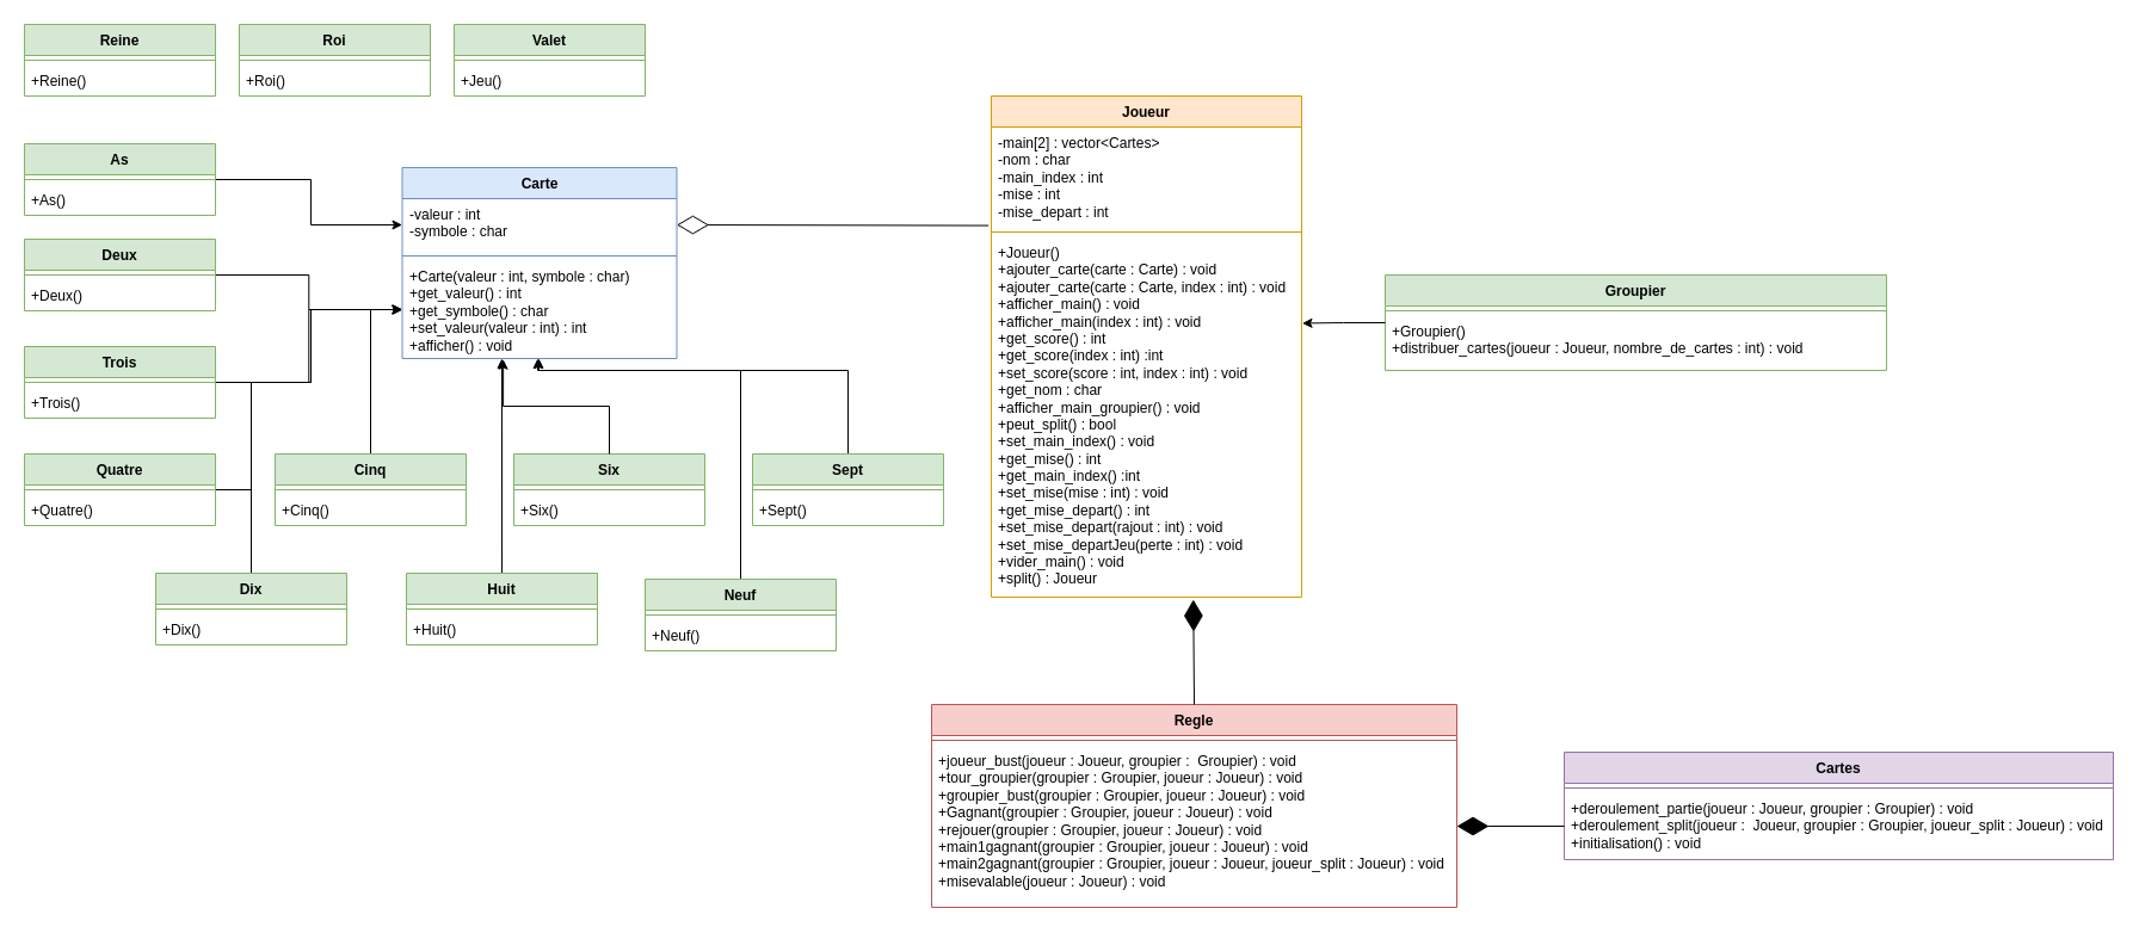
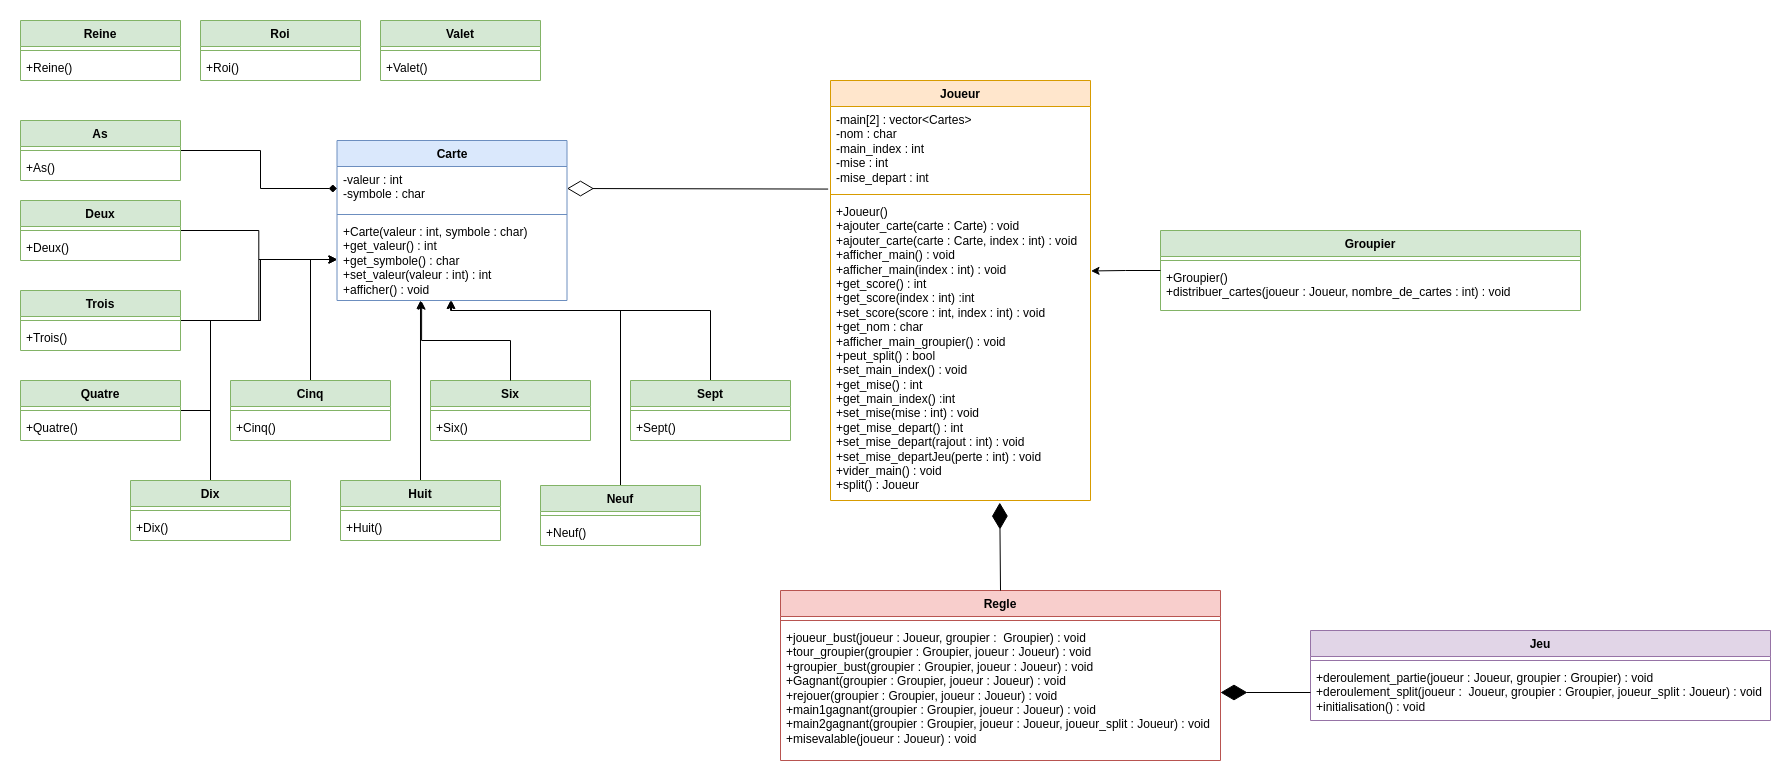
- <mxCell id="60" value="+Jeu()" style="text;strokeColor=none;fillColor=none;align=left;verticalAlign=top;spacingLeft=4;spacingRight=4;overflow=hidden;rotatable=0;points=[[0,0.5],[1,0.5]];portConstraint=eastwest;whiteSpace=wrap;html=1;" vertex="1" parent="58"><mxGeometry y="34" width="160" height="26" as="geometry" /></mxCell>
+ <mxCell id="60" value="+Valet()" style="text;strokeColor=none;fillColor=none;align=left;verticalAlign=top;spacingLeft=4;spacingRight=4;overflow=hidden;rotatable=0;points=[[0,0.5],[1,0.5]];portConstraint=eastwest;whiteSpace=wrap;html=1;" vertex="1" parent="58"><mxGeometry y="34" width="160" height="26" as="geometry" /></mxCell>
- <mxCell id="19" style="edgeStyle=orthogonalEdgeStyle;rounded=0;orthogonalLoop=1;jettySize=auto;html=1;entryX=0;entryY=0.5;entryDx=0;entryDy=0;" edge="1" parent="1" source="20" target="3"><mxGeometry relative="1" as="geometry"><Array as="points"><mxPoint x="260" y="150" /><mxPoint x="260" y="188" /></Array></mxGeometry></mxCell>
+ <mxCell id="19" style="edgeStyle=orthogonalEdgeStyle;rounded=0;orthogonalLoop=1;jettySize=auto;html=1;entryX=0;entryY=0.5;entryDx=0;entryDy=0;endArrow=diamond;" edge="1" parent="1" source="20" target="3"><mxGeometry relative="1" as="geometry"><Array as="points"><mxPoint x="260" y="150" /><mxPoint x="260" y="188" /></Array></mxGeometry></mxCell>
- <mxCell id="9" value="Cartes" style="swimlane;fontStyle=1;align=center;verticalAlign=top;childLayout=stackLayout;horizontal=1;startSize=26;horizontalStack=0;resizeParent=1;resizeParentMax=0;resizeLast=0;collapsible=1;marginBottom=0;whiteSpace=wrap;html=1;fillColor=#e1d5e7;strokeColor=#9673a6;" vertex="1" parent="1"><mxGeometry x="1310" y="630" width="460" height="90" as="geometry" /></mxCell>
+ <mxCell id="9" value="Jeu" style="swimlane;fontStyle=1;align=center;verticalAlign=top;childLayout=stackLayout;horizontal=1;startSize=26;horizontalStack=0;resizeParent=1;resizeParentMax=0;resizeLast=0;collapsible=1;marginBottom=0;whiteSpace=wrap;html=1;fillColor=#e1d5e7;strokeColor=#9673a6;" vertex="1" parent="1"><mxGeometry x="1310" y="630" width="460" height="90" as="geometry" /></mxCell>
